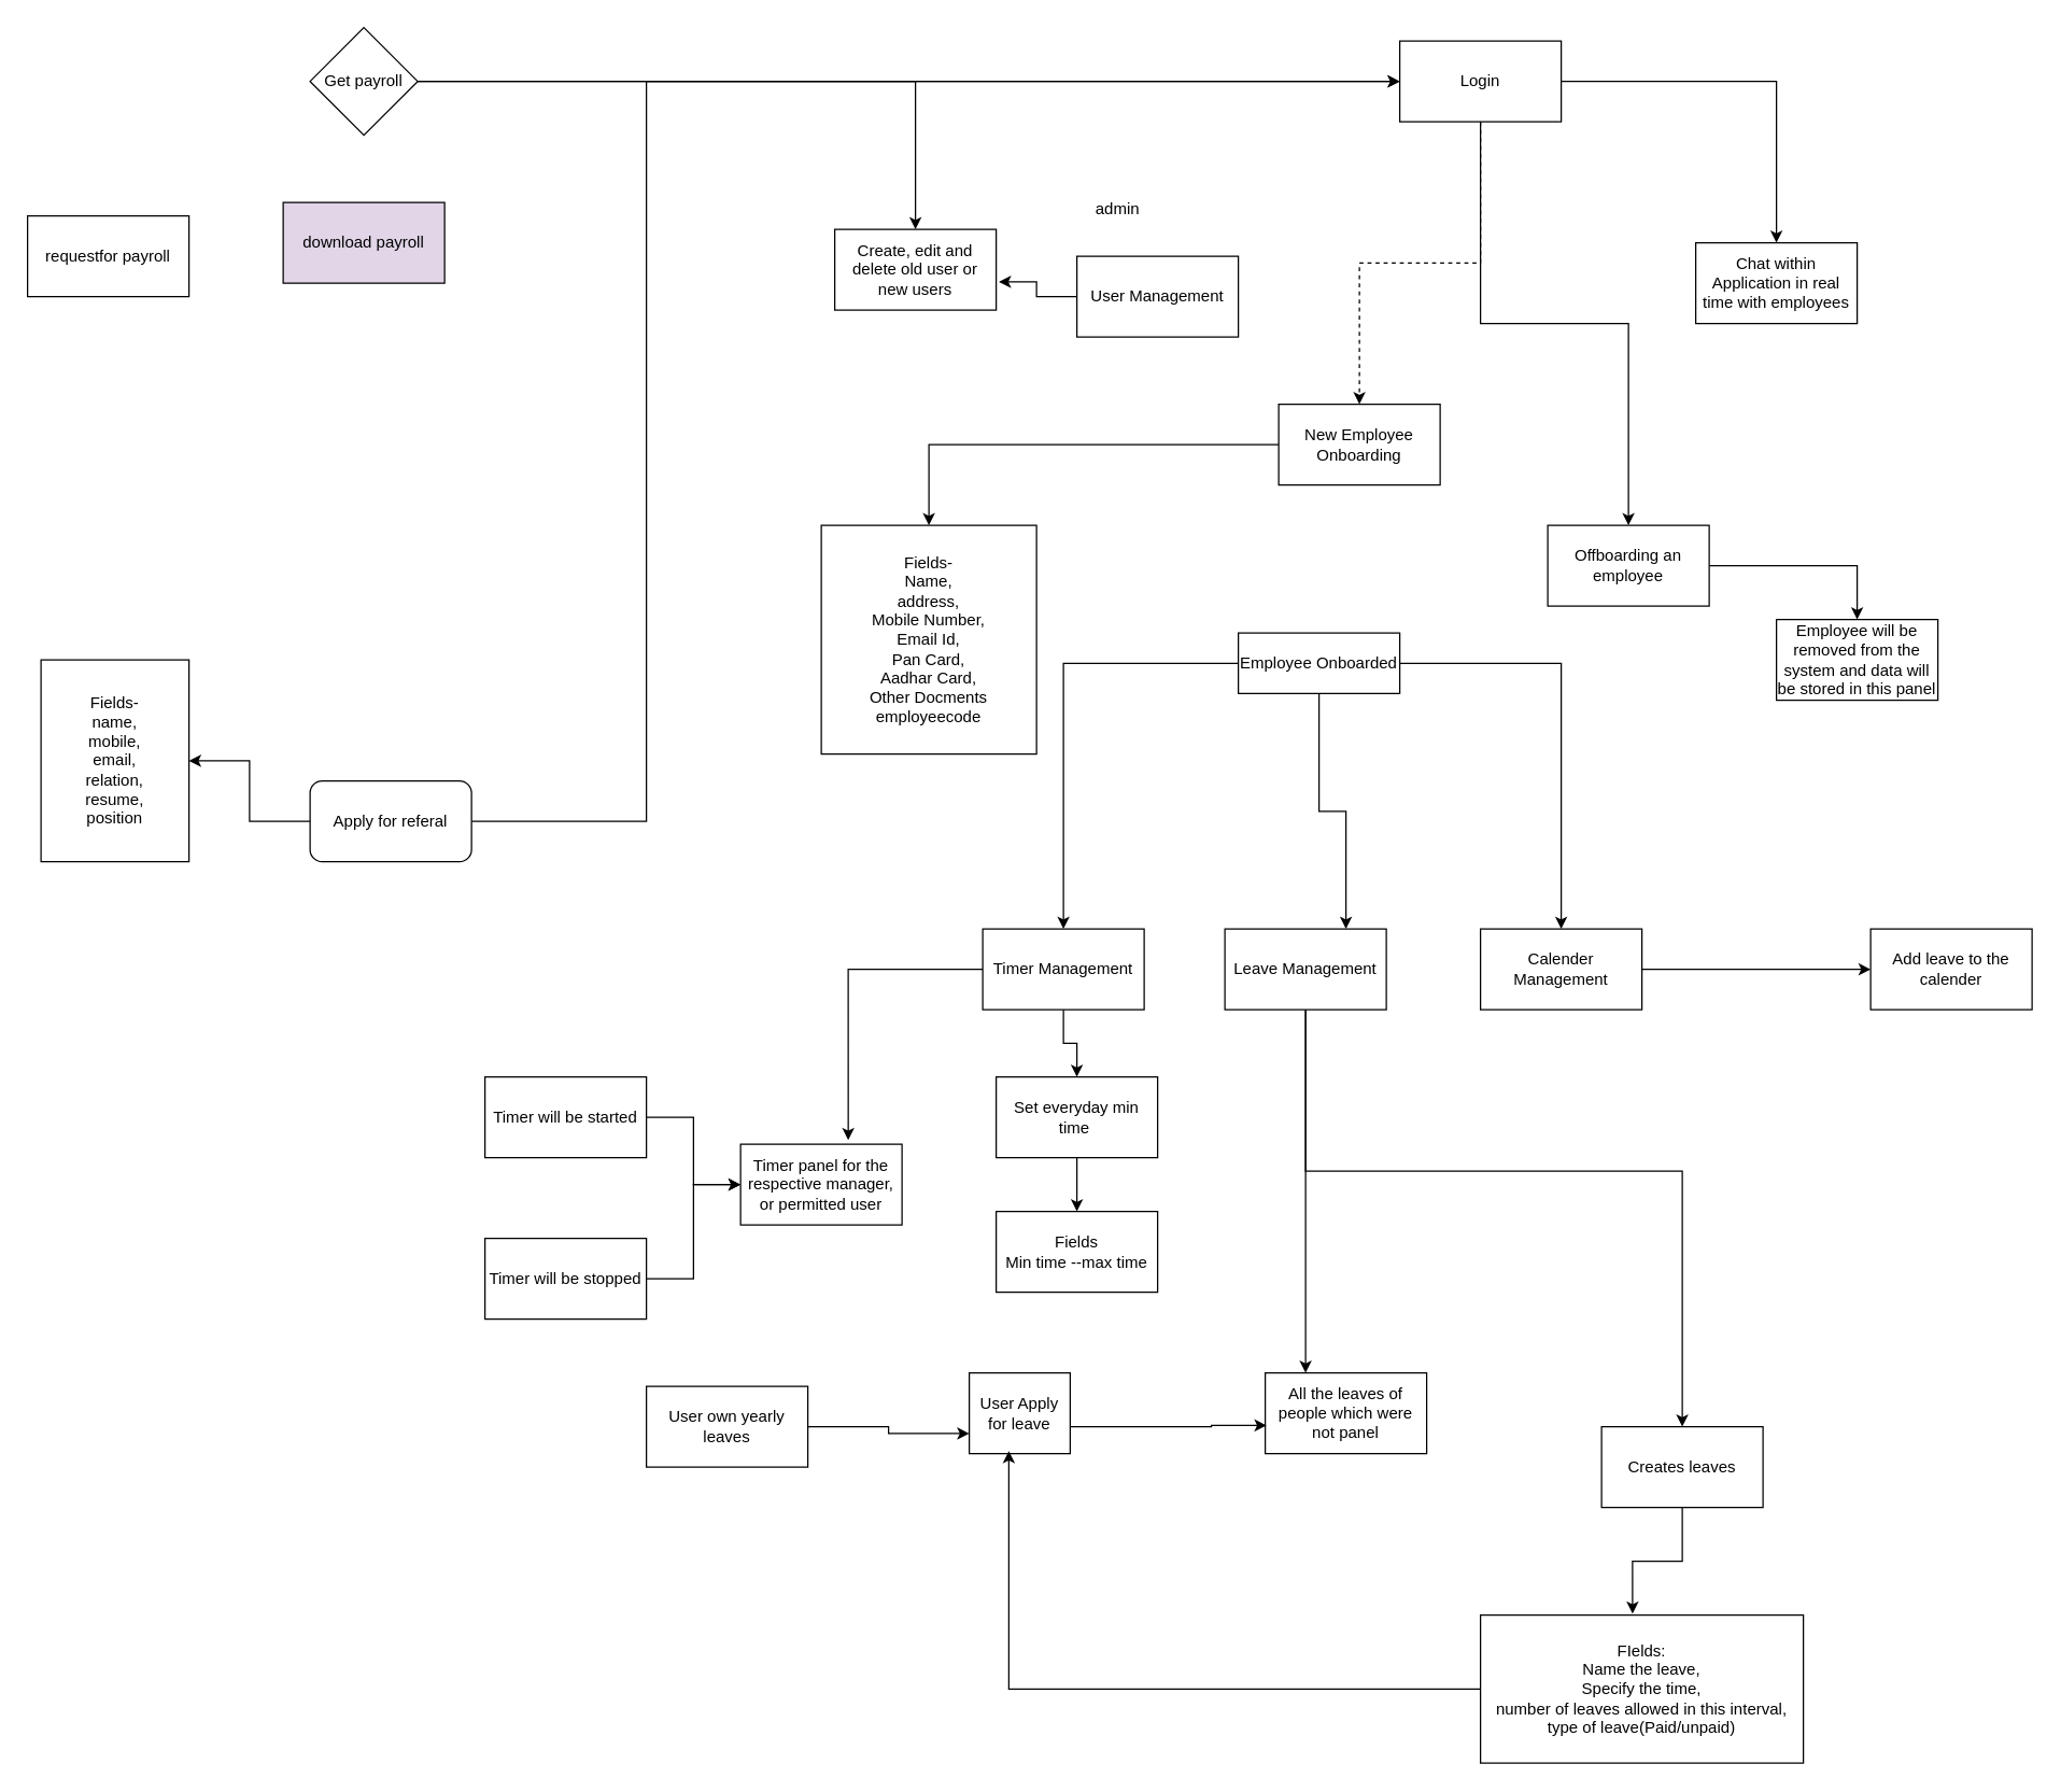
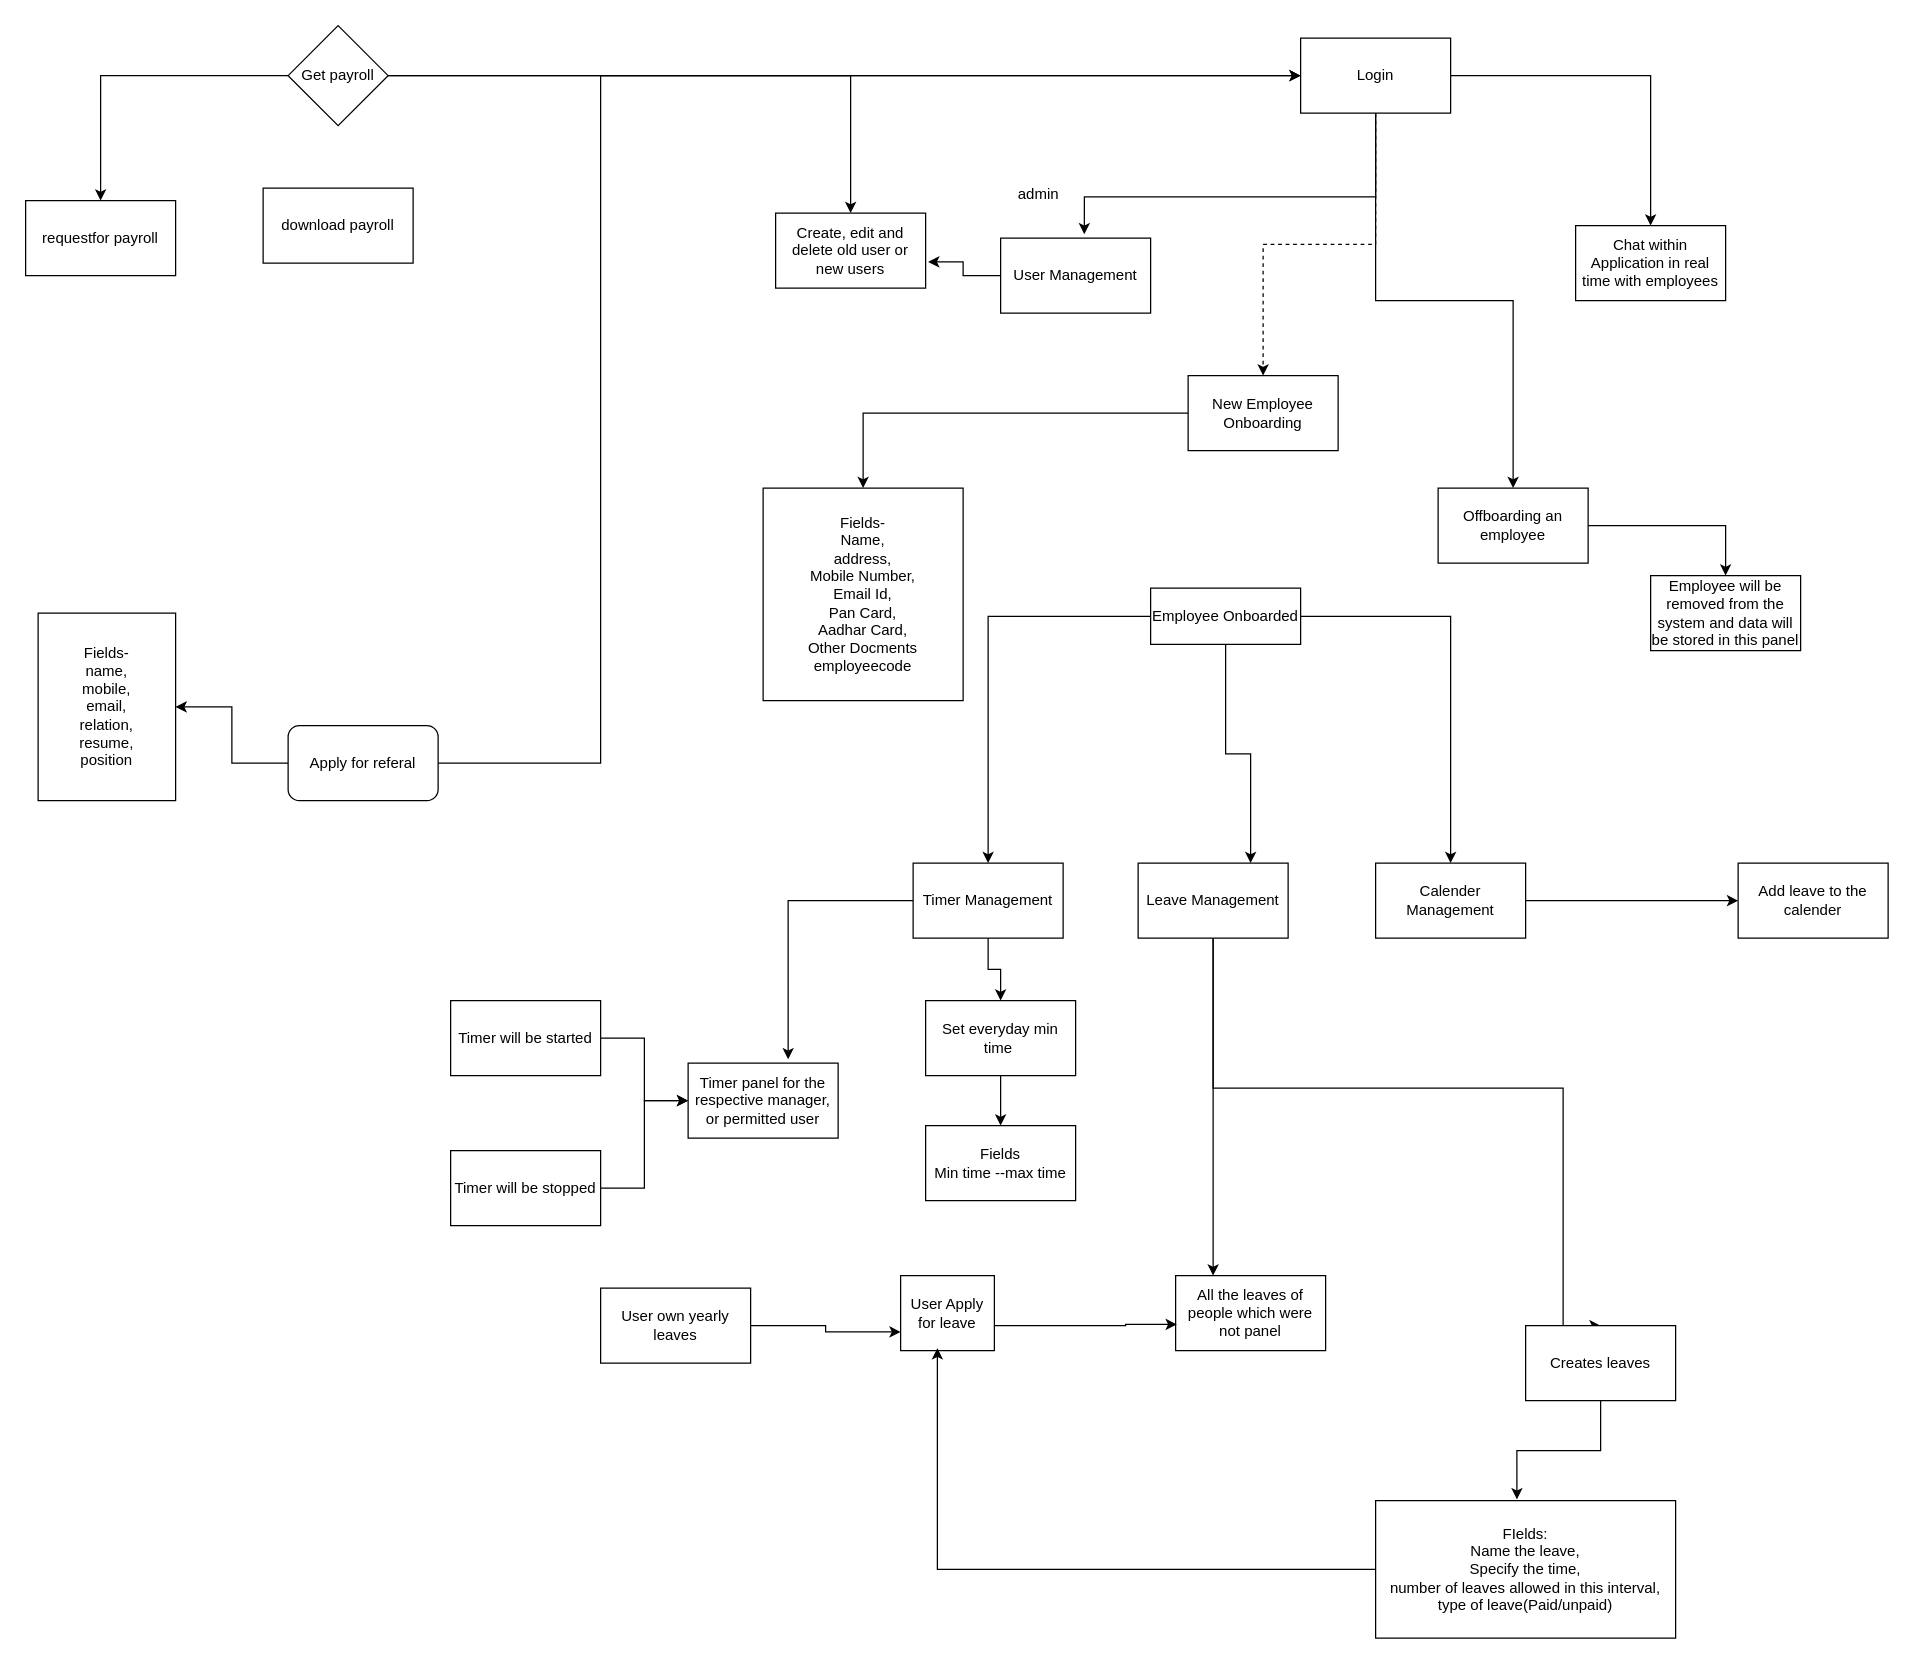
+ <mxCell id="53" style="edgeStyle=orthogonalEdgeStyle;rounded=0;orthogonalLoop=1;jettySize=auto;html=1;exitX=0;exitY=0.5;exitDx=0;exitDy=0;entryX=0.5;entryY=0;entryDx=0;entryDy=0;" edge="1" parent="1" source="55" target="56"><mxGeometry relative="1" as="geometry"><mxPoint x="237" y="60" as="sourcePoint" /><mxPoint x="100" y="130" as="targetPoint" /></mxGeometry></mxCell>
+ <mxCell id="2" style="edgeStyle=orthogonalEdgeStyle;rounded=0;orthogonalLoop=1;jettySize=auto;html=1;entryX=0.558;entryY=-0.05;entryDx=0;entryDy=0;entryPerimeter=0;" edge="1" parent="1" source="6" target="8"><mxGeometry relative="1" as="geometry"><Array as="points"><mxPoint x="1100" y="157" /></Array></mxGeometry></mxCell>
- <mxCell id="57" value="download payroll" style="rounded=0;whiteSpace=wrap;html=1;fillColor=#e1d5e7;" vertex="1" parent="1"><mxGeometry x="210" y="150" width="120" height="60" as="geometry" /></mxCell>
+ <mxCell id="57" value="download payroll" style="rounded=0;whiteSpace=wrap;html=1;" vertex="1" parent="1"><mxGeometry x="210" y="150" width="120" height="60" as="geometry" /></mxCell>
- <mxCell id="35" value="Creates leaves" style="rounded=0;whiteSpace=wrap;html=1;" vertex="1" parent="1"><mxGeometry x="1190" y="1060" width="120" height="60" as="geometry" /></mxCell>
+ <mxCell id="35" value="Creates leaves" style="rounded=0;whiteSpace=wrap;html=1;" vertex="1" parent="1"><mxGeometry x="1220" y="1060" width="120" height="60" as="geometry" /></mxCell>
